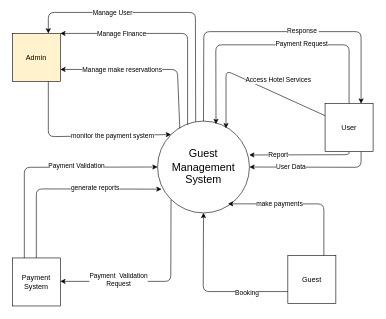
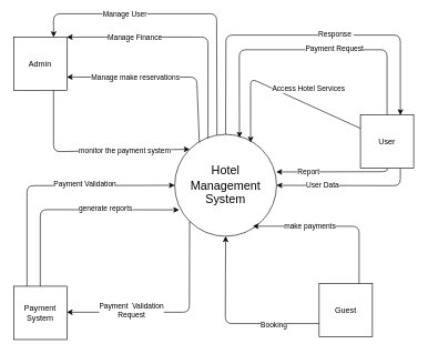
- <mxCell id="8" value="Admin" style="whiteSpace=wrap;html=1;aspect=fixed;rounded=0;fillColor=#fff2cc;" vertex="1" parent="1"><mxGeometry x="20" y="55" width="80" height="80" as="geometry" /></mxCell>
+ <mxCell id="8" value="Admin" style="whiteSpace=wrap;html=1;aspect=fixed;rounded=0;" vertex="1" parent="1"><mxGeometry x="20" y="55" width="80" height="80" as="geometry" /></mxCell>
- <mxCell id="2" value="&lt;font style=&quot;font-size: 18px;&quot;&gt;Guest Management System&lt;/font&gt;" style="ellipse;whiteSpace=wrap;html=1;aspect=fixed;rounded=1;" vertex="1" parent="1"><mxGeometry x="262" y="201" width="153" height="153" as="geometry" /></mxCell>
+ <mxCell id="2" value="&lt;font style=&quot;font-size: 18px;&quot;&gt;Hotel Management System&lt;/font&gt;" style="ellipse;whiteSpace=wrap;html=1;aspect=fixed;rounded=1;" vertex="1" parent="1"><mxGeometry x="262" y="201" width="153" height="153" as="geometry" /></mxCell>
